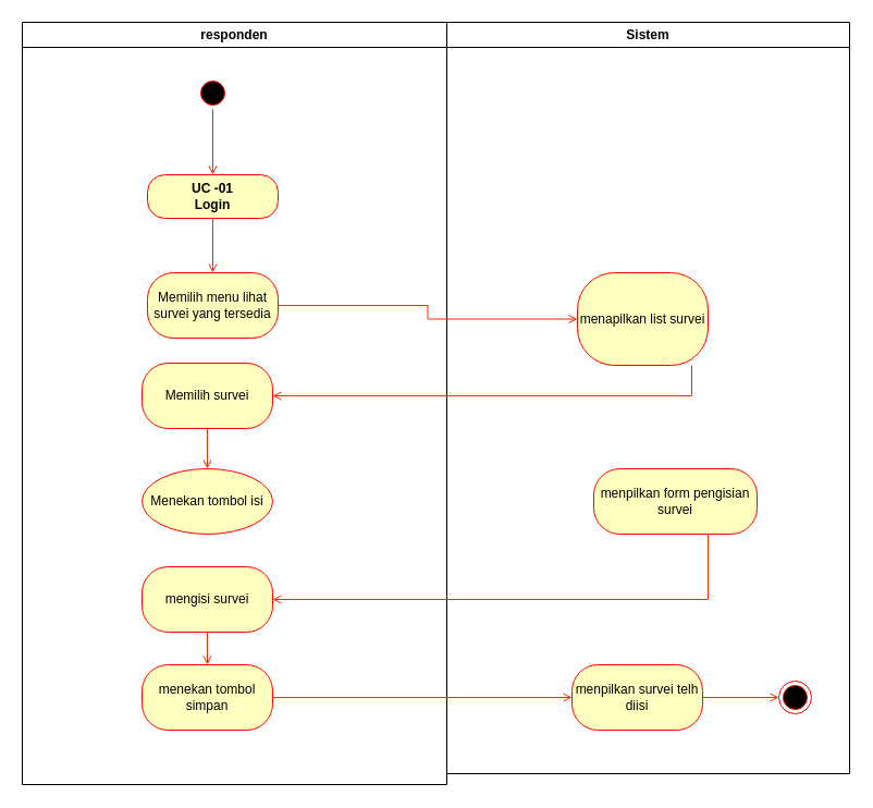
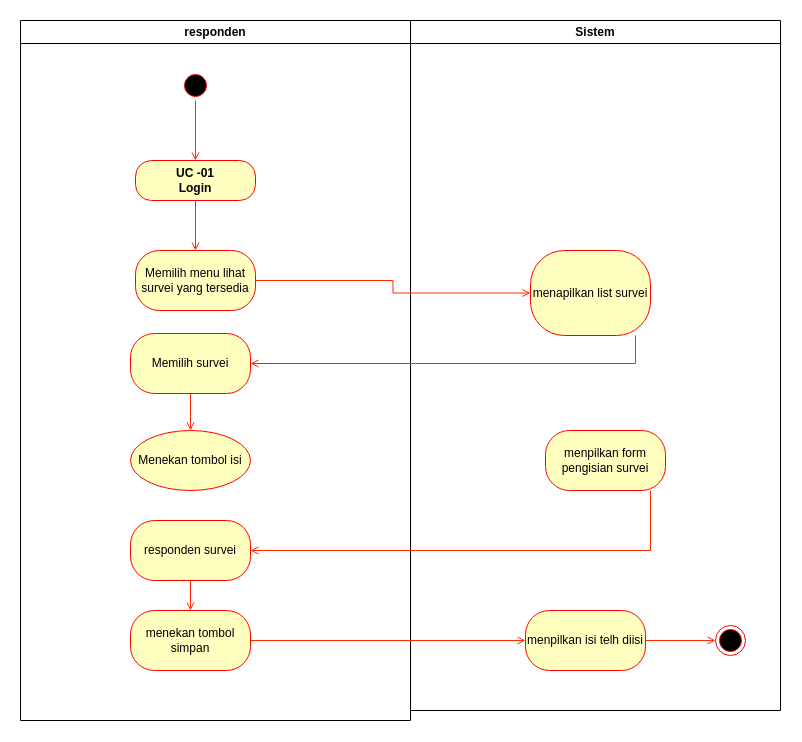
- <mxCell id="16" value="menpilkan form pengisian survei" style="whiteSpace=wrap;html=1;fillColor=#ffffc0;strokeColor=#ff0000;fontColor=#000000;rounded=1;arcSize=40;fontStyle=0;" parent="14" vertex="1"><mxGeometry x="135" y="410" width="150" height="60" as="geometry" /></mxCell>
+ <mxCell id="16" value="menpilkan form pengisian survei" style="whiteSpace=wrap;html=1;fillColor=#ffffc0;strokeColor=#ff0000;fontColor=#000000;rounded=1;arcSize=40;fontStyle=0;" parent="14" vertex="1"><mxGeometry x="135" y="410" width="120" height="60" as="geometry" /></mxCell>
- <mxCell id="12" value="mengisi survei" style="whiteSpace=wrap;html=1;fillColor=#ffffc0;strokeColor=#ff0000;fontColor=#000000;rounded=1;arcSize=40;fontStyle=0;" vertex="1" parent="2"><mxGeometry x="110" y="500" width="120" height="60" as="geometry" /></mxCell>
+ <mxCell id="12" value="responden survei" style="whiteSpace=wrap;html=1;fillColor=#ffffc0;strokeColor=#ff0000;fontColor=#000000;rounded=1;arcSize=40;fontStyle=0;" vertex="1" parent="2"><mxGeometry x="110" y="500" width="120" height="60" as="geometry" /></mxCell>
- <mxCell id="17" value="menpilkan survei telh diisi" style="whiteSpace=wrap;html=1;fillColor=#ffffc0;strokeColor=#ff0000;fontColor=#000000;rounded=1;arcSize=40;fontStyle=0;" vertex="1" parent="14"><mxGeometry x="115" y="590" width="120" height="60" as="geometry" /></mxCell>
+ <mxCell id="17" value="menpilkan isi telh diisi" style="whiteSpace=wrap;html=1;fillColor=#ffffc0;strokeColor=#ff0000;fontColor=#000000;rounded=1;arcSize=40;fontStyle=0;" vertex="1" parent="14"><mxGeometry x="115" y="590" width="120" height="60" as="geometry" /></mxCell>
